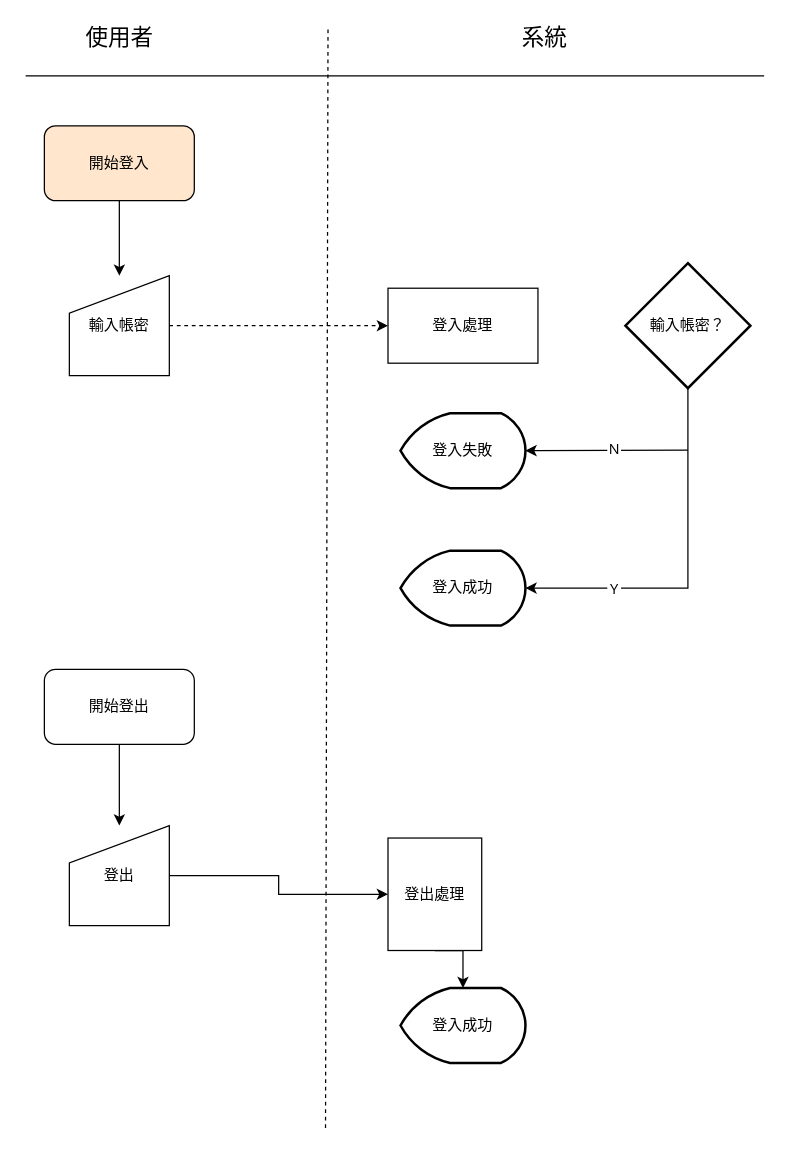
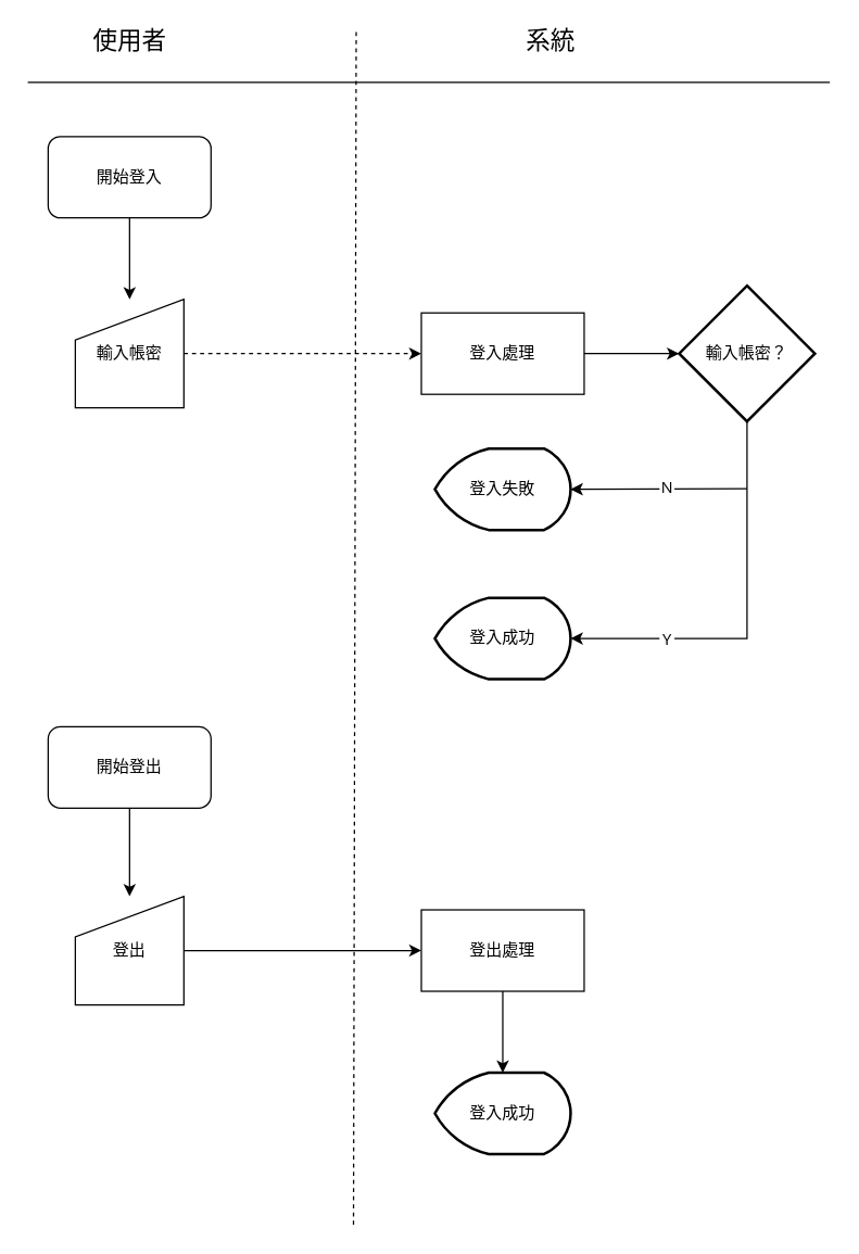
- <mxCell id="3" value="&lt;font style=&quot;font-size: 18px&quot;&gt;系統&lt;/font&gt;" style="text;html=1;align=center;verticalAlign=middle;resizable=0;points=[];autosize=1;" vertex="1" parent="1"><mxGeometry x="410" y="20" width="50" height="20" as="geometry" /></mxCell>
+ <mxCell id="3" value="&lt;font style=&quot;font-size: 18px&quot;&gt;系統&lt;/font&gt;" style="text;html=1;align=center;verticalAlign=middle;resizable=0;points=[];autosize=1;" vertex="1" parent="1"><mxGeometry x="380" y="20" width="50" height="20" as="geometry" /></mxCell>
- <mxCell id="5" value="開始登入" style="rounded=1;whiteSpace=wrap;html=1;fillColor=#ffe6cc;" vertex="1" parent="1"><mxGeometry x="35" y="100" width="120" height="60" as="geometry" /></mxCell>
+ <mxCell id="5" value="開始登入" style="rounded=1;whiteSpace=wrap;html=1;" vertex="1" parent="1"><mxGeometry x="35" y="100" width="120" height="60" as="geometry" /></mxCell>
+ <mxCell id="8" style="edgeStyle=orthogonalEdgeStyle;rounded=0;orthogonalLoop=1;jettySize=auto;html=1;exitX=1;exitY=0.5;exitDx=0;exitDy=0;entryX=0;entryY=0.5;entryDx=0;entryDy=0;entryPerimeter=0;" edge="1" parent="1" source="9" target="12"><mxGeometry relative="1" as="geometry" /></mxCell>
- <mxCell id="23" value="登出處理" style="rounded=0;whiteSpace=wrap;html=1;" vertex="1" parent="1"><mxGeometry x="310" y="670" width="75" height="90" as="geometry" /></mxCell>
+ <mxCell id="23" value="登出處理" style="rounded=0;whiteSpace=wrap;html=1;" vertex="1" parent="1"><mxGeometry x="310" y="670" width="120" height="60" as="geometry" /></mxCell>
